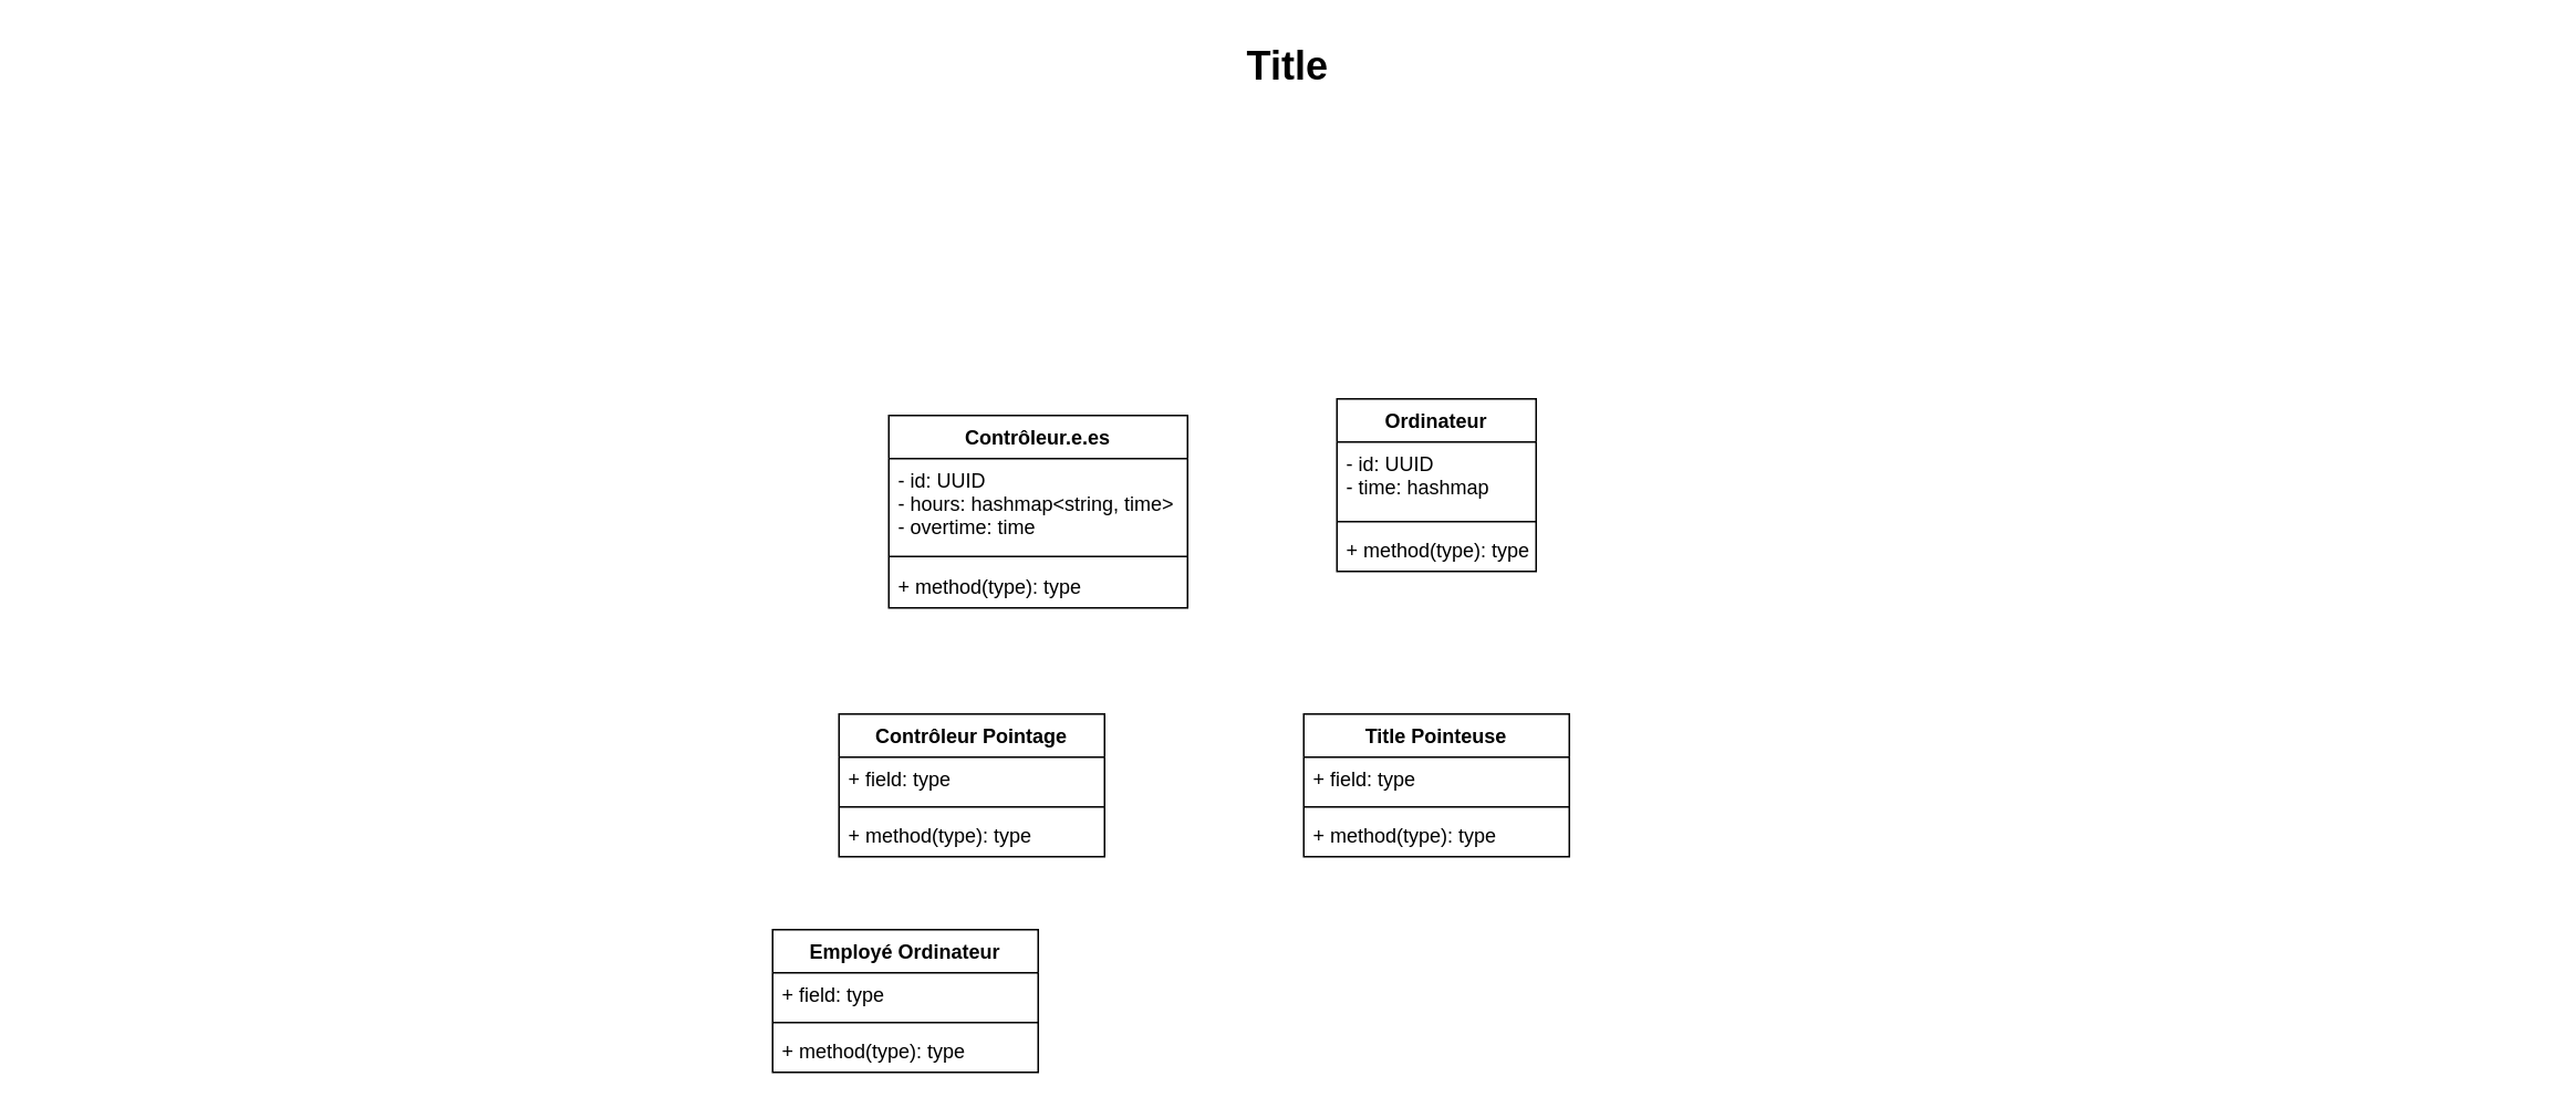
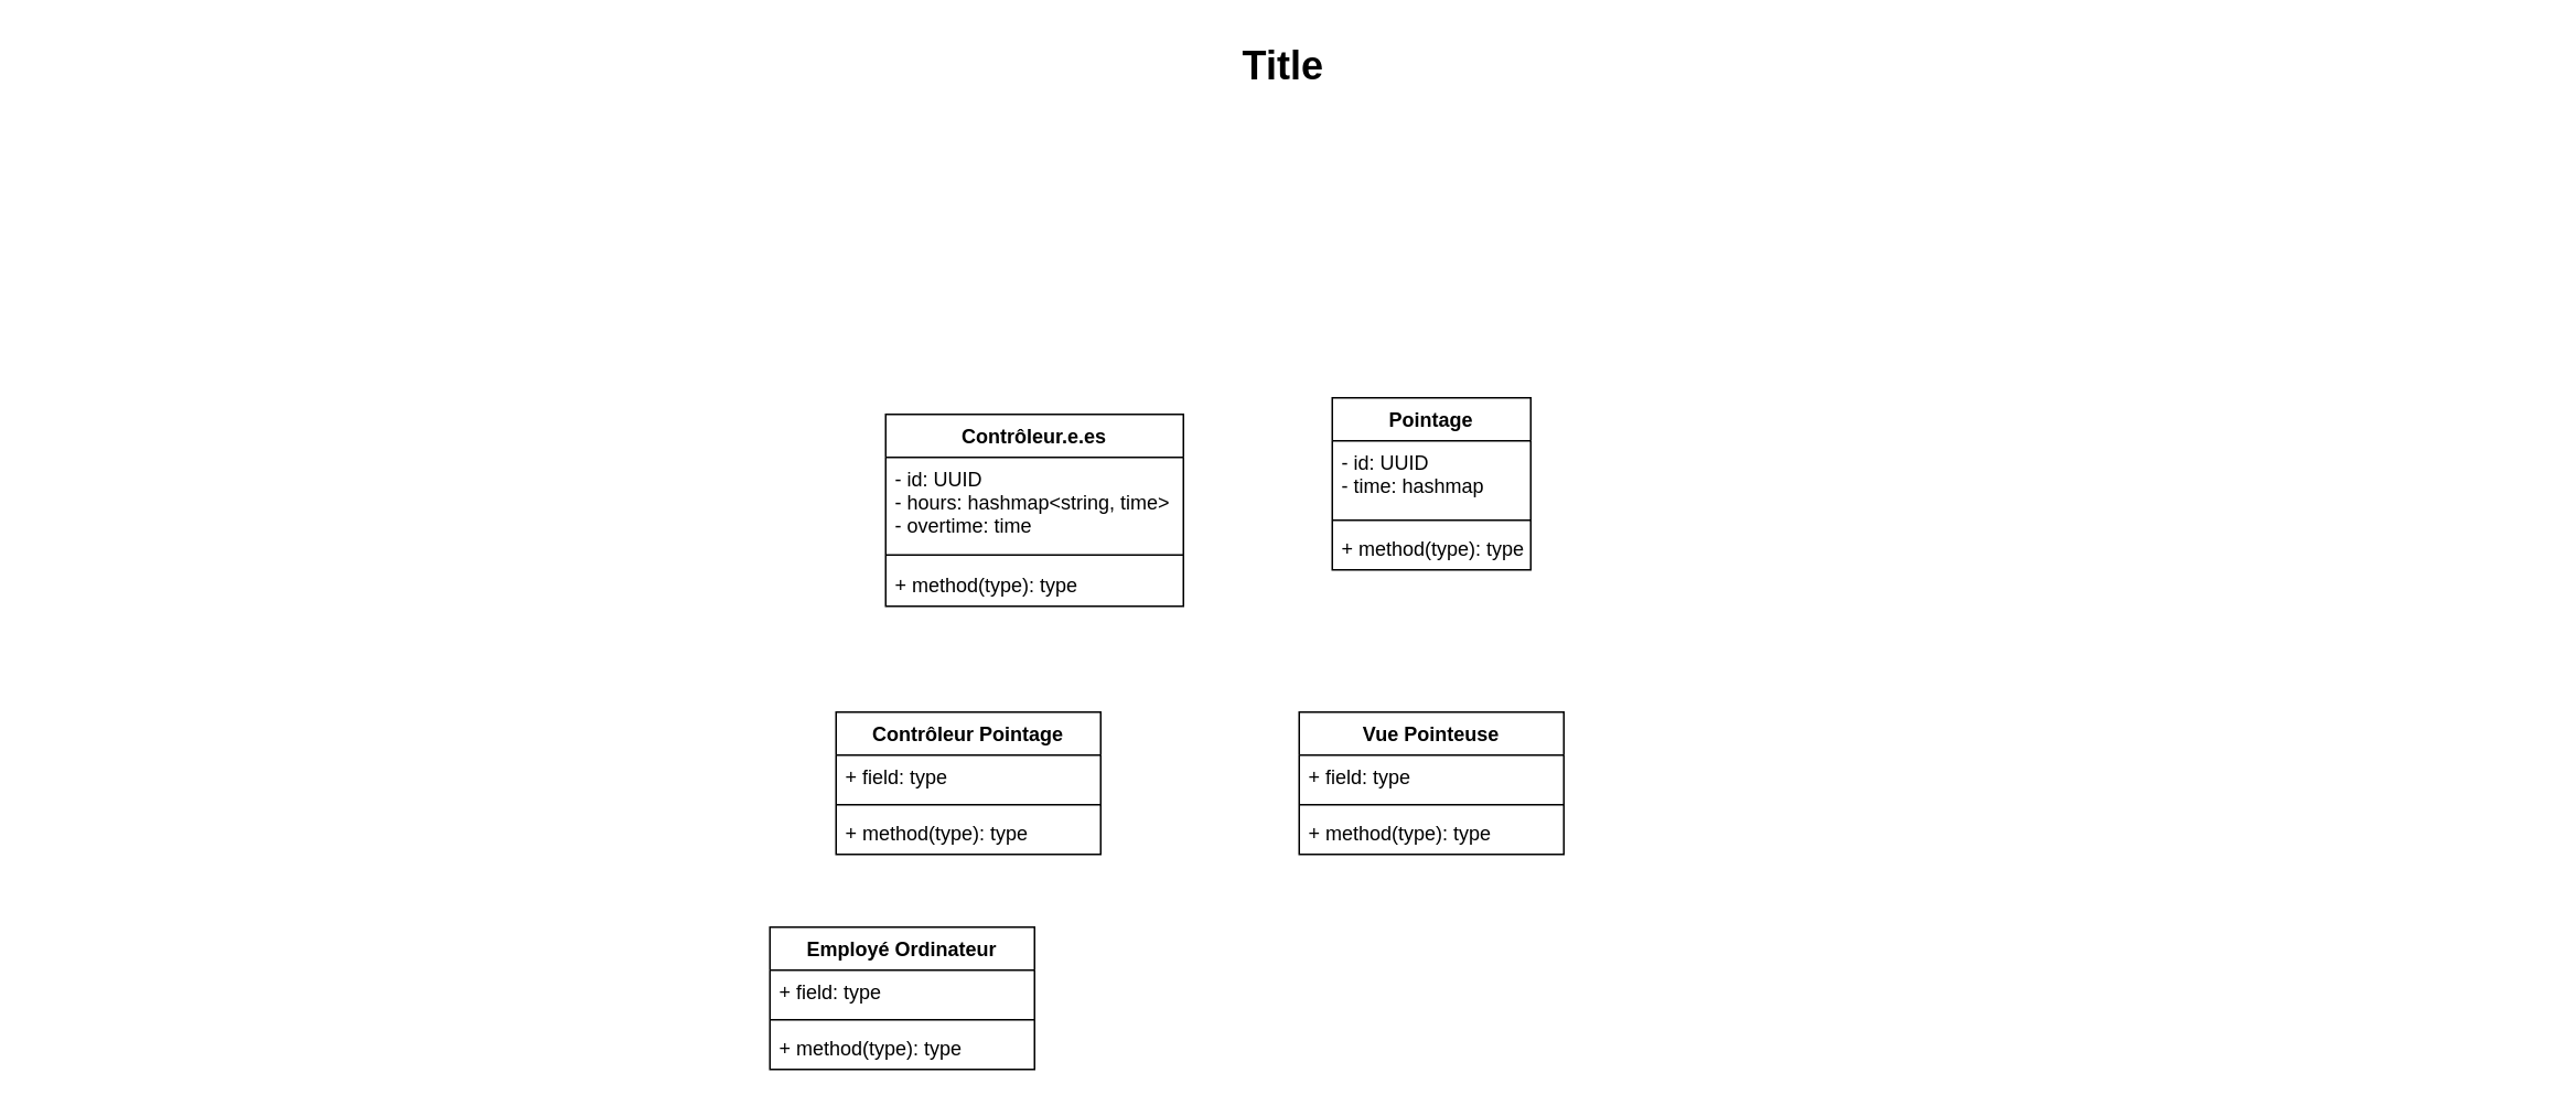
- <mxCell id="7" value="Ordinateur" style="swimlane;fontStyle=1;align=center;verticalAlign=top;childLayout=stackLayout;horizontal=1;startSize=26;horizontalStack=0;resizeParent=1;resizeParentMax=0;resizeLast=0;collapsible=1;marginBottom=0;" vertex="1" parent="1"><mxGeometry x="805" y="240" width="120" height="104" as="geometry" /></mxCell>
+ <mxCell id="7" value="Pointage" style="swimlane;fontStyle=1;align=center;verticalAlign=top;childLayout=stackLayout;horizontal=1;startSize=26;horizontalStack=0;resizeParent=1;resizeParentMax=0;resizeLast=0;collapsible=1;marginBottom=0;" vertex="1" parent="1"><mxGeometry x="805" y="240" width="120" height="104" as="geometry" /></mxCell>
- <mxCell id="11" value="Title Pointeuse" style="swimlane;fontStyle=1;align=center;verticalAlign=top;childLayout=stackLayout;horizontal=1;startSize=26;horizontalStack=0;resizeParent=1;resizeParentMax=0;resizeLast=0;collapsible=1;marginBottom=0;" vertex="1" parent="1"><mxGeometry x="785" y="430" width="160" height="86" as="geometry" /></mxCell>
+ <mxCell id="11" value="Vue Pointeuse" style="swimlane;fontStyle=1;align=center;verticalAlign=top;childLayout=stackLayout;horizontal=1;startSize=26;horizontalStack=0;resizeParent=1;resizeParentMax=0;resizeLast=0;collapsible=1;marginBottom=0;" vertex="1" parent="1"><mxGeometry x="785" y="430" width="160" height="86" as="geometry" /></mxCell>
